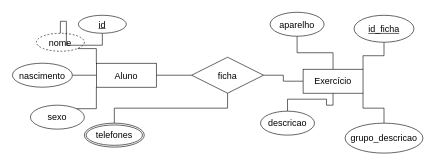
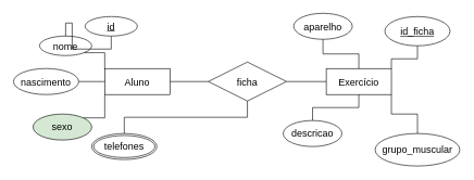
- <mxCell id="8" value="nome" style="ellipse;whiteSpace=wrap;html=1;align=center;fontSize=15;dashed=1;" vertex="1" parent="1"><mxGeometry x="60" y="55" width="80" height="30" as="geometry" /></mxCell>
+ <mxCell id="8" value="nome" style="ellipse;whiteSpace=wrap;html=1;align=center;fontSize=15;" vertex="1" parent="1"><mxGeometry x="60" y="55" width="80" height="30" as="geometry" /></mxCell>
- <mxCell id="6" value="Exercício" style="whiteSpace=wrap;html=1;align=center;fontSize=15;" vertex="1" parent="1"><mxGeometry x="505" y="115" width="100" height="40" as="geometry" /></mxCell>
+ <mxCell id="6" value="Exercício" style="whiteSpace=wrap;html=1;align=center;fontSize=15;" vertex="1" parent="1"><mxGeometry x="500" y="105" width="100" height="40" as="geometry" /></mxCell>
- <mxCell id="14" value="sexo" style="ellipse;whiteSpace=wrap;html=1;align=center;fontSize=15;" vertex="1" parent="1"><mxGeometry x="50" y="175" width="90" height="40" as="geometry" /></mxCell>
+ <mxCell id="14" value="sexo" style="ellipse;whiteSpace=wrap;html=1;align=center;fontSize=15;fillColor=#d5e8d4;" vertex="1" parent="1"><mxGeometry x="50" y="175" width="90" height="40" as="geometry" /></mxCell>
- <mxCell id="20" value="grupo_descricao" style="ellipse;whiteSpace=wrap;html=1;align=center;fontSize=15;" vertex="1" parent="1"><mxGeometry x="575" y="205" width="130" height="50" as="geometry" /></mxCell>
+ <mxCell id="20" value="grupo_muscular" style="ellipse;whiteSpace=wrap;html=1;align=center;fontSize=15;" vertex="1" parent="1"><mxGeometry x="575" y="205" width="130" height="50" as="geometry" /></mxCell>
